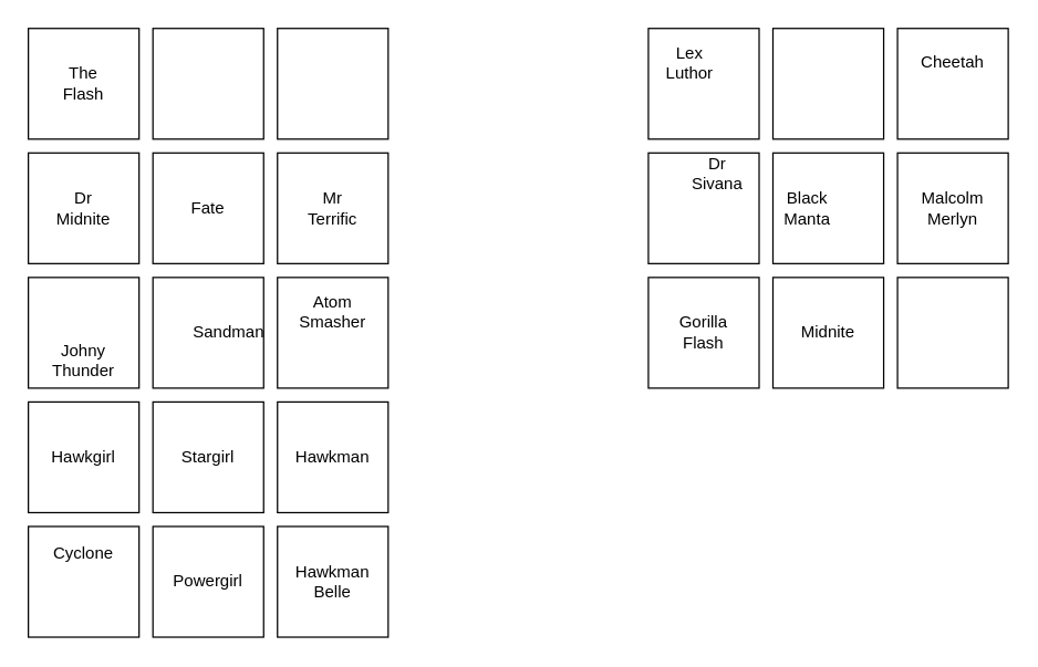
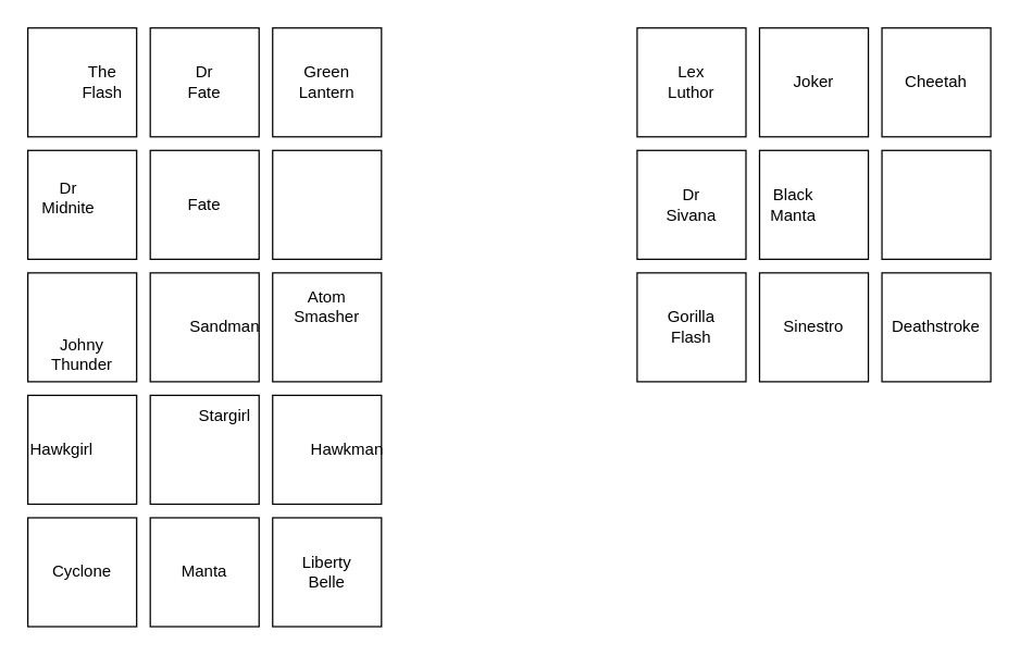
- <mxCell id="49" value="Lex Luthor" style="text;html=1;strokeColor=none;fillColor=none;align=center;verticalAlign=middle;whiteSpace=wrap;rounded=0;" vertex="1" parent="1"><mxGeometry x="478" y="35" width="40" height="20" as="geometry" /></mxCell>
+ <mxCell id="49" value="Lex Luthor" style="text;html=1;strokeColor=none;fillColor=none;align=center;verticalAlign=middle;whiteSpace=wrap;rounded=0;" vertex="1" parent="1"><mxGeometry x="488" y="50" width="40" height="20" as="geometry" /></mxCell>
- <mxCell id="45" value="Cheetah" style="text;html=1;strokeColor=none;fillColor=none;align=center;verticalAlign=middle;whiteSpace=wrap;rounded=0;" vertex="1" parent="1"><mxGeometry x="668" y="35" width="40" height="20" as="geometry" /></mxCell>
+ <mxCell id="45" value="Cheetah" style="text;html=1;strokeColor=none;fillColor=none;align=center;verticalAlign=middle;whiteSpace=wrap;rounded=0;" vertex="1" parent="1"><mxGeometry x="668" y="50" width="40" height="20" as="geometry" /></mxCell>
- <mxCell id="11" value="The Flash" style="text;html=1;strokeColor=none;fillColor=none;align=center;verticalAlign=middle;whiteSpace=wrap;rounded=0;" vertex="1" parent="1"><mxGeometry x="40" y="50" width="40" height="20" as="geometry" /></mxCell>
+ <mxCell id="11" value="The Flash" style="text;html=1;strokeColor=none;fillColor=none;align=center;verticalAlign=middle;whiteSpace=wrap;rounded=0;" vertex="1" parent="1"><mxGeometry x="55" y="50" width="40" height="20" as="geometry" /></mxCell>
+ <mxCell id="13" value="Dr Fate" style="text;html=1;strokeColor=none;fillColor=none;align=center;verticalAlign=middle;whiteSpace=wrap;rounded=0;" vertex="1" parent="1"><mxGeometry x="130" y="50" width="40" height="20" as="geometry" /></mxCell>
+ <mxCell id="12" value="Green Lantern" style="text;html=1;strokeColor=none;fillColor=none;align=center;verticalAlign=middle;whiteSpace=wrap;rounded=0;" vertex="1" parent="1"><mxGeometry x="220" y="50" width="40" height="20" as="geometry" /></mxCell>
+ <mxCell id="48" value="Joker" style="text;html=1;strokeColor=none;fillColor=none;align=center;verticalAlign=middle;whiteSpace=wrap;rounded=0;" vertex="1" parent="1"><mxGeometry x="578" y="50" width="40" height="20" as="geometry" /></mxCell>
- <mxCell id="47" value="Dr Sivana" style="text;html=1;strokeColor=none;fillColor=none;align=center;verticalAlign=middle;whiteSpace=wrap;rounded=0;" vertex="1" parent="1"><mxGeometry x="498" y="115" width="40" height="20" as="geometry" /></mxCell>
+ <mxCell id="47" value="Dr Sivana" style="text;html=1;strokeColor=none;fillColor=none;align=center;verticalAlign=middle;whiteSpace=wrap;rounded=0;" vertex="1" parent="1"><mxGeometry x="488" y="140" width="40" height="20" as="geometry" /></mxCell>
- <mxCell id="14" value="Dr Midnite" style="text;html=1;strokeColor=none;fillColor=none;align=center;verticalAlign=middle;whiteSpace=wrap;rounded=0;" vertex="1" parent="1"><mxGeometry x="40" y="140" width="40" height="20" as="geometry" /></mxCell>
+ <mxCell id="14" value="Dr Midnite" style="text;html=1;strokeColor=none;fillColor=none;align=center;verticalAlign=middle;whiteSpace=wrap;rounded=0;" vertex="1" parent="1"><mxGeometry x="30" y="135" width="40" height="20" as="geometry" /></mxCell>
- <mxCell id="16" value="Mr Terrific" style="text;html=1;strokeColor=none;fillColor=none;align=center;verticalAlign=middle;whiteSpace=wrap;rounded=0;" vertex="1" parent="1"><mxGeometry x="220" y="140" width="40" height="20" as="geometry" /></mxCell>
- <mxCell id="44" value="Malcolm Merlyn" style="text;html=1;strokeColor=none;fillColor=none;align=center;verticalAlign=middle;whiteSpace=wrap;rounded=0;" vertex="1" parent="1"><mxGeometry x="668" y="140" width="40" height="20" as="geometry" /></mxCell>
- <mxCell id="42" value="Midnite" style="text;html=1;strokeColor=none;fillColor=none;align=center;verticalAlign=middle;whiteSpace=wrap;rounded=0;" vertex="1" parent="1"><mxGeometry x="578" y="230" width="40" height="20" as="geometry" /></mxCell>
+ <mxCell id="42" value="Sinestro" style="text;html=1;strokeColor=none;fillColor=none;align=center;verticalAlign=middle;whiteSpace=wrap;rounded=0;" vertex="1" parent="1"><mxGeometry x="578" y="230" width="40" height="20" as="geometry" /></mxCell>
+ <mxCell id="43" value="Deathstroke" style="text;html=1;strokeColor=none;fillColor=none;align=center;verticalAlign=middle;whiteSpace=wrap;rounded=0;" vertex="1" parent="1"><mxGeometry x="668" y="230" width="40" height="20" as="geometry" /></mxCell>
- <mxCell id="25" value="Hawkgirl" style="text;html=1;strokeColor=none;fillColor=none;align=center;verticalAlign=middle;whiteSpace=wrap;rounded=0;" vertex="1" parent="1"><mxGeometry x="40" y="320" width="40" height="20" as="geometry" /></mxCell>
+ <mxCell id="25" value="Hawkgirl" style="text;html=1;strokeColor=none;fillColor=none;align=center;verticalAlign=middle;whiteSpace=wrap;rounded=0;" vertex="1" parent="1"><mxGeometry x="25" y="320" width="40" height="20" as="geometry" /></mxCell>
- <mxCell id="23" value="Stargirl" style="text;html=1;strokeColor=none;fillColor=none;align=center;verticalAlign=middle;whiteSpace=wrap;rounded=0;" vertex="1" parent="1"><mxGeometry x="130" y="320" width="40" height="20" as="geometry" /></mxCell>
+ <mxCell id="23" value="Stargirl" style="text;html=1;strokeColor=none;fillColor=none;align=center;verticalAlign=middle;whiteSpace=wrap;rounded=0;" vertex="1" parent="1"><mxGeometry x="145" y="295" width="40" height="20" as="geometry" /></mxCell>
- <mxCell id="24" value="Hawkman" style="text;html=1;strokeColor=none;fillColor=none;align=center;verticalAlign=middle;whiteSpace=wrap;rounded=0;" vertex="1" parent="1"><mxGeometry x="220" y="320" width="40" height="20" as="geometry" /></mxCell>
+ <mxCell id="24" value="Hawkman" style="text;html=1;strokeColor=none;fillColor=none;align=center;verticalAlign=middle;whiteSpace=wrap;rounded=0;" vertex="1" parent="1"><mxGeometry x="235" y="320" width="40" height="20" as="geometry" /></mxCell>
- <mxCell id="31" value="Cyclone" style="text;html=1;strokeColor=none;fillColor=none;align=center;verticalAlign=middle;whiteSpace=wrap;rounded=0;" vertex="1" parent="1"><mxGeometry x="40" y="390" width="40" height="20" as="geometry" /></mxCell>
+ <mxCell id="31" value="Cyclone" style="text;html=1;strokeColor=none;fillColor=none;align=center;verticalAlign=middle;whiteSpace=wrap;rounded=0;" vertex="1" parent="1"><mxGeometry x="40" y="410" width="40" height="20" as="geometry" /></mxCell>
- <mxCell id="30" value="Powergirl" style="text;html=1;strokeColor=none;fillColor=none;align=center;verticalAlign=middle;whiteSpace=wrap;rounded=0;" vertex="1" parent="1"><mxGeometry x="130" y="410" width="40" height="20" as="geometry" /></mxCell>
+ <mxCell id="30" value="Manta" style="text;html=1;strokeColor=none;fillColor=none;align=center;verticalAlign=middle;whiteSpace=wrap;rounded=0;" vertex="1" parent="1"><mxGeometry x="130" y="410" width="40" height="20" as="geometry" /></mxCell>
- <mxCell id="29" value="Hawkman Belle" style="text;html=1;strokeColor=none;fillColor=none;align=center;verticalAlign=middle;whiteSpace=wrap;rounded=0;" vertex="1" parent="1"><mxGeometry x="220" y="410" width="40" height="20" as="geometry" /></mxCell>
+ <mxCell id="29" value="Liberty Belle" style="text;html=1;strokeColor=none;fillColor=none;align=center;verticalAlign=middle;whiteSpace=wrap;rounded=0;" vertex="1" parent="1"><mxGeometry x="220" y="410" width="40" height="20" as="geometry" /></mxCell>
